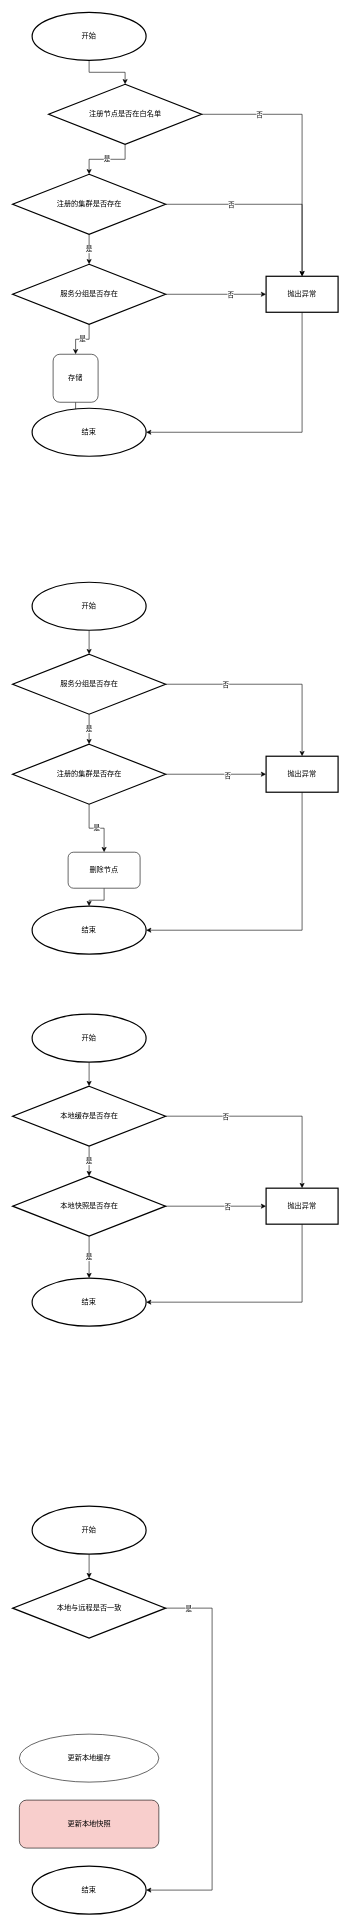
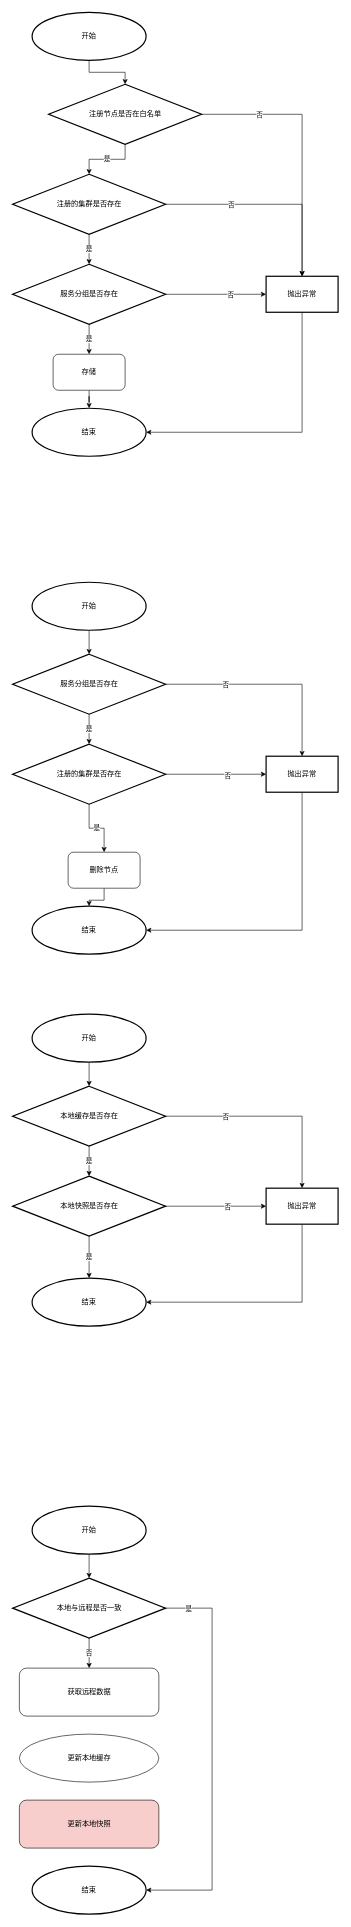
- <mxCell id="17" value="存储" style="rounded=1;whiteSpace=wrap;html=1;" vertex="1" parent="1"><mxGeometry x="88" y="590" width="75" height="80" as="geometry" /></mxCell>
+ <mxCell id="17" value="存储" style="rounded=1;whiteSpace=wrap;html=1;" vertex="1" parent="1"><mxGeometry x="88" y="590" width="120" height="60" as="geometry" /></mxCell>
+ <mxCell id="51" value="否" style="edgeStyle=orthogonalEdgeStyle;rounded=0;orthogonalLoop=1;jettySize=auto;html=1;" edge="1" parent="1" source="54" target="56"><mxGeometry relative="1" as="geometry" /></mxCell>
+ <mxCell id="56" value="获取远程数据" style="rounded=1;whiteSpace=wrap;html=1;" vertex="1" parent="1"><mxGeometry x="31.75" y="2780" width="232.5" height="80" as="geometry" /></mxCell>
